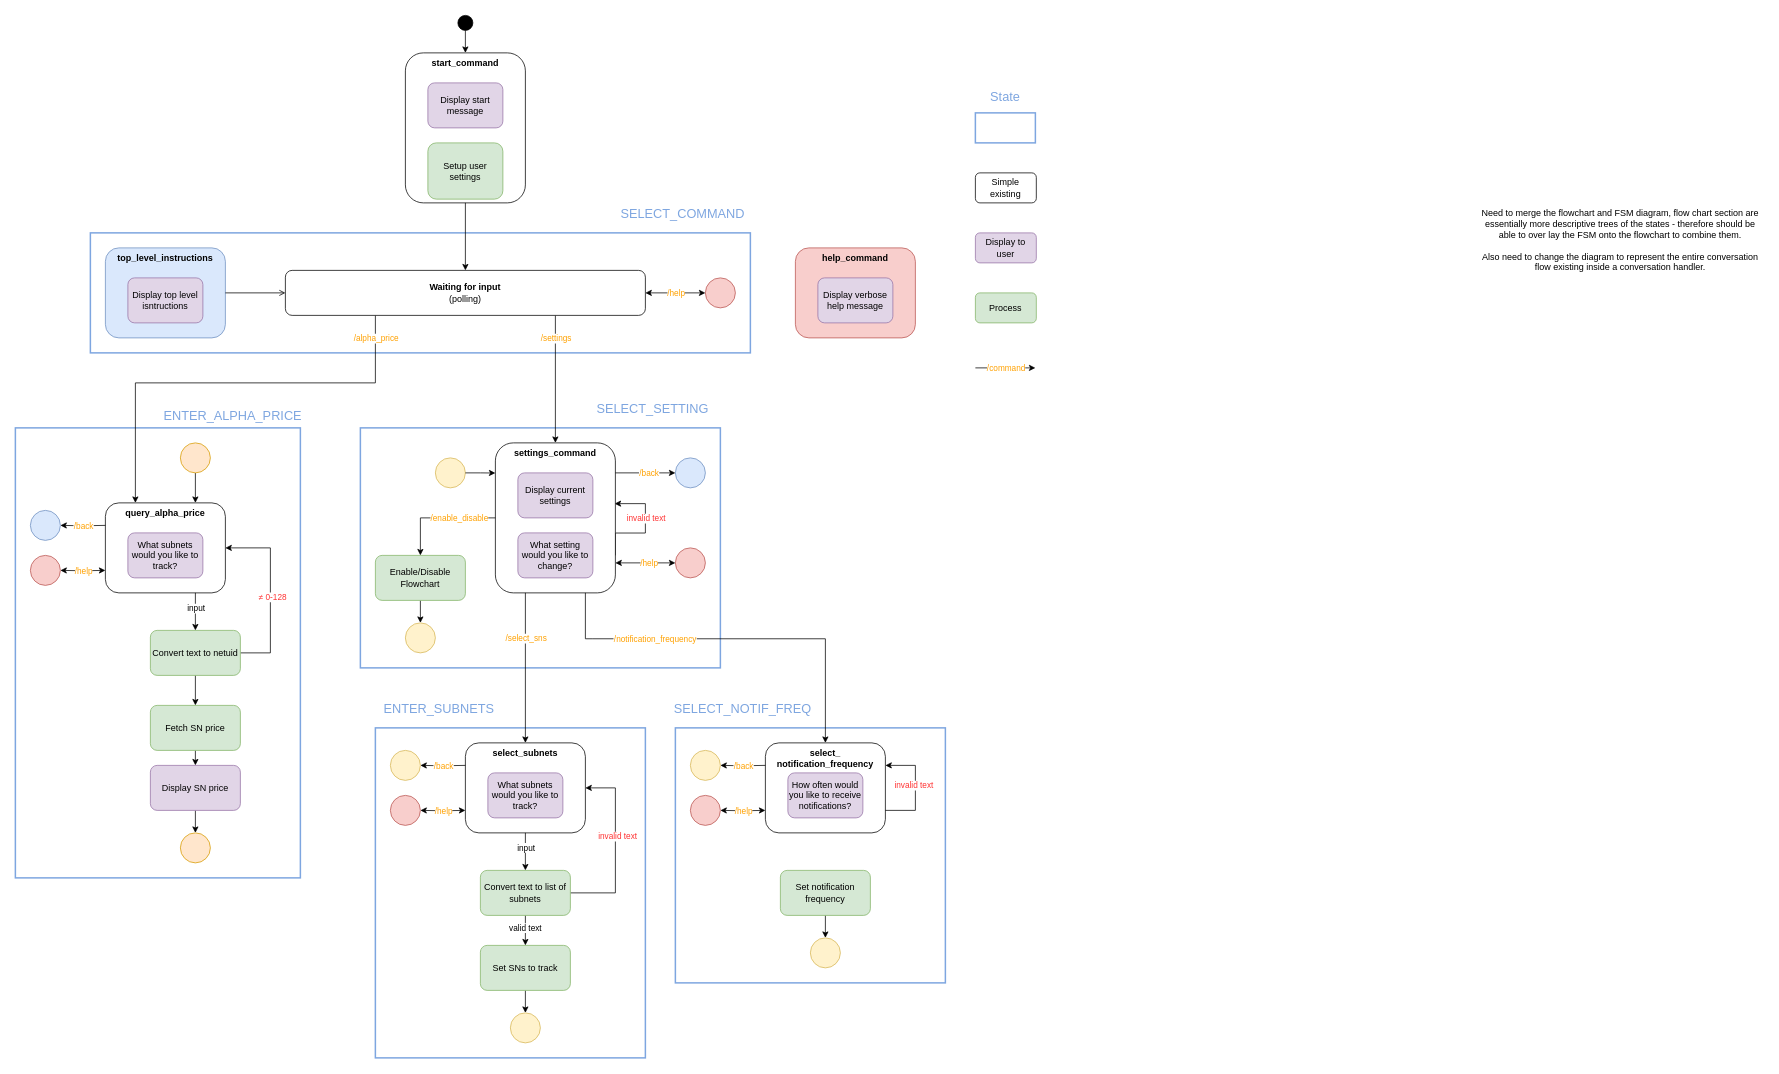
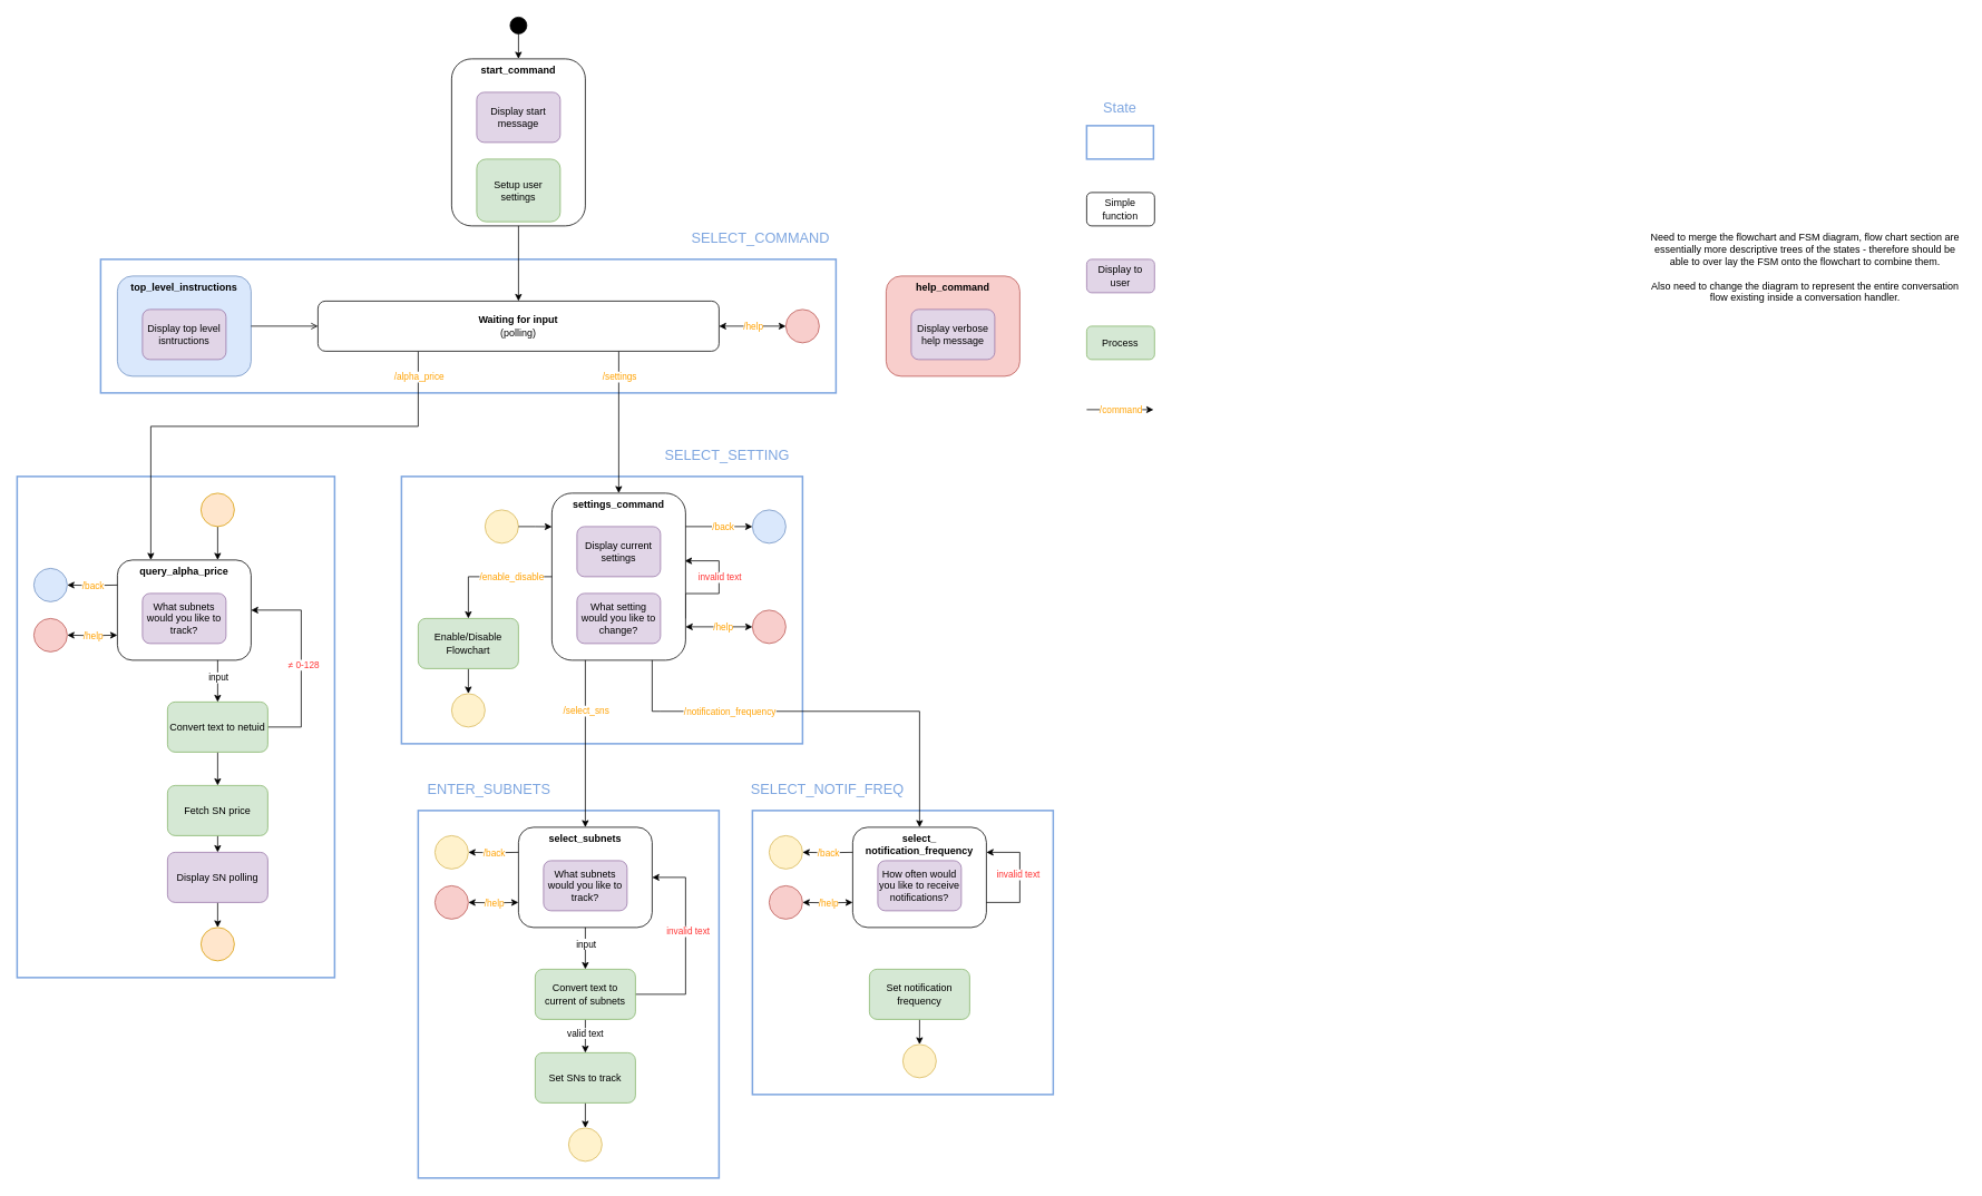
- <mxCell id="33" value="Simple existing" style="rounded=1;whiteSpace=wrap;html=1;" vertex="1" parent="14"><mxGeometry x="1300" y="230" width="81.25" height="40" as="geometry" /></mxCell>
+ <mxCell id="33" value="Simple function" style="rounded=1;whiteSpace=wrap;html=1;" vertex="1" parent="14"><mxGeometry x="1300" y="230" width="81.25" height="40" as="geometry" /></mxCell>
- <mxCell id="8" value="&lt;font style=&quot;font-size: 17px;&quot;&gt;ENTER_ALPHA_PRICE&lt;/font&gt;" style="text;html=1;align=center;verticalAlign=middle;whiteSpace=wrap;rounded=0;fontColor=#7EA6E0;" vertex="1" parent="1"><mxGeometry x="220" y="540" width="180" height="30" as="geometry" /></mxCell>
- <mxCell id="110" value="Display SN price" style="rounded=1;whiteSpace=wrap;html=1;fontSize=12;fillColor=#e1d5e7;strokeColor=#9673a6;" vertex="1" parent="14"><mxGeometry x="200" y="1020" width="120" height="60" as="geometry" /></mxCell>
+ <mxCell id="110" value="Display SN polling" style="rounded=1;whiteSpace=wrap;html=1;fontSize=12;fillColor=#e1d5e7;strokeColor=#9673a6;" vertex="1" parent="14"><mxGeometry x="200" y="1020" width="120" height="60" as="geometry" /></mxCell>
- <mxCell id="123" value="Convert text to list of subnets" style="rounded=1;whiteSpace=wrap;html=1;fontSize=12;fillColor=#d5e8d4;strokeColor=#82b366;" parent="14" vertex="1"><mxGeometry x="640" y="1160" width="120" height="60" as="geometry" /></mxCell>
+ <mxCell id="123" value="Convert text to current of subnets" style="rounded=1;whiteSpace=wrap;html=1;fontSize=12;fillColor=#d5e8d4;strokeColor=#82b366;" parent="14" vertex="1"><mxGeometry x="640" y="1160" width="120" height="60" as="geometry" /></mxCell>
